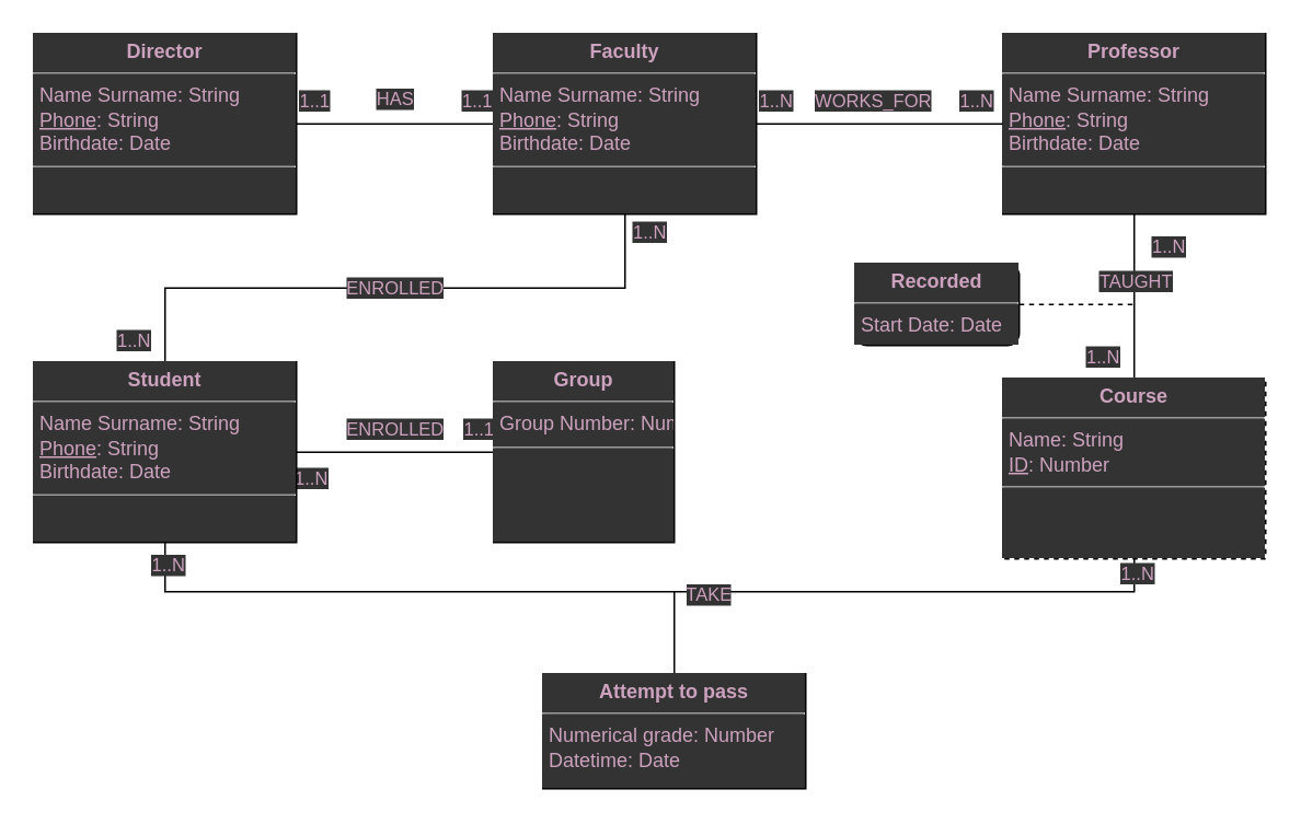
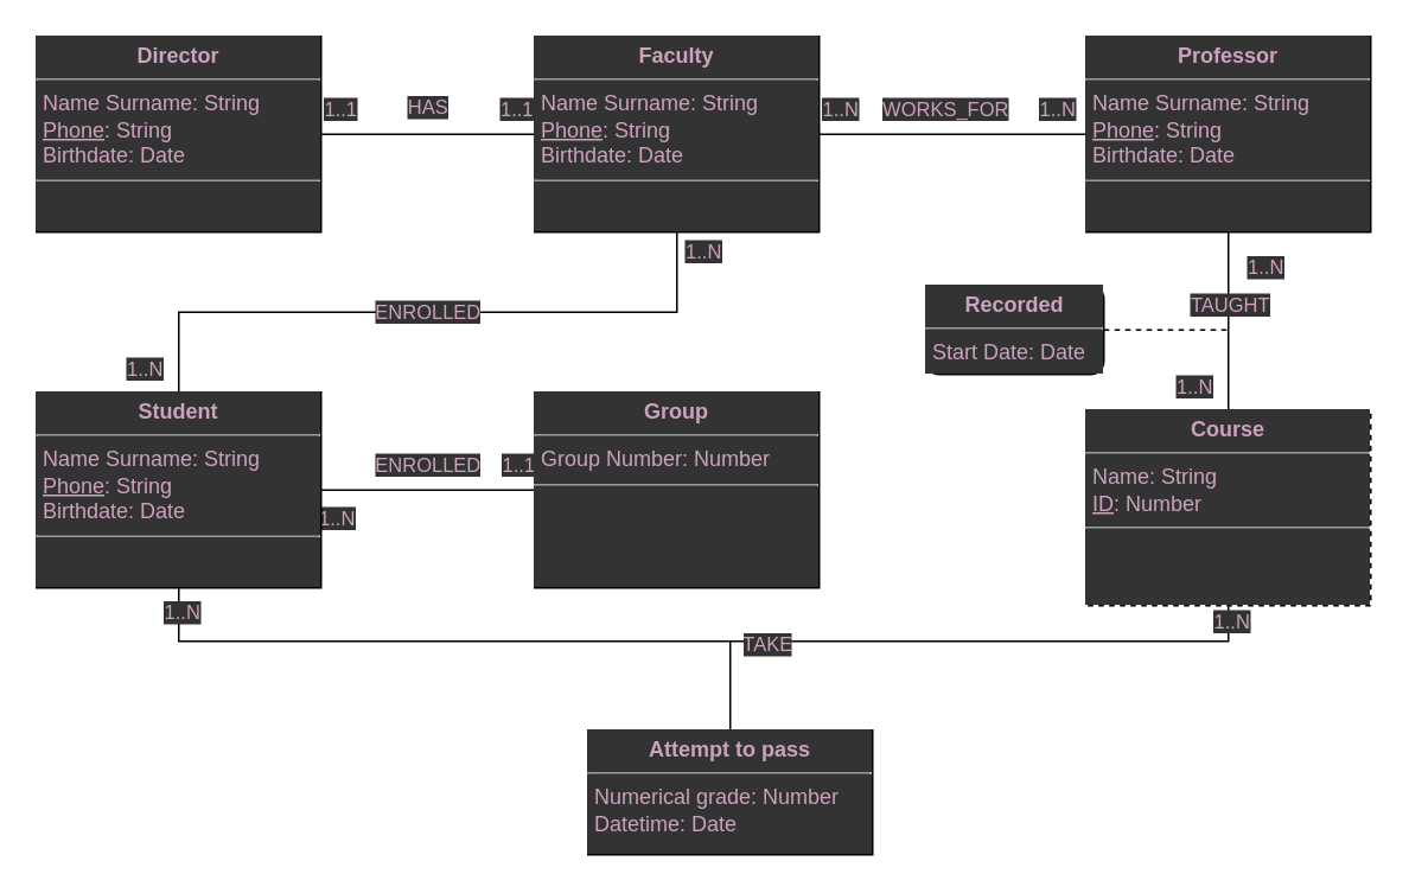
- <mxCell id="29" value="&lt;p style=&quot;margin: 0px ; margin-top: 4px ; text-align: center&quot;&gt;&lt;b&gt;Group&lt;/b&gt;&lt;/p&gt;&lt;hr size=&quot;1&quot;&gt;&lt;p style=&quot;margin: 0px ; margin-left: 4px&quot;&gt;Group Number: Number&lt;/p&gt;&lt;hr size=&quot;1&quot;&gt;&lt;p style=&quot;margin: 0px ; margin-left: 4px&quot;&gt;&lt;br&gt;&lt;/p&gt;" style="verticalAlign=top;align=left;overflow=fill;fontSize=12;fontFamily=Helvetica;html=1;fontColor=#CDA2BE;labelBackgroundColor=#333333;" vertex="1" parent="1"><mxGeometry x="300" y="220" width="110" height="110" as="geometry" /></mxCell>
+ <mxCell id="29" value="&lt;p style=&quot;margin: 0px ; margin-top: 4px ; text-align: center&quot;&gt;&lt;b&gt;Group&lt;/b&gt;&lt;/p&gt;&lt;hr size=&quot;1&quot;&gt;&lt;p style=&quot;margin: 0px ; margin-left: 4px&quot;&gt;Group Number: Number&lt;/p&gt;&lt;hr size=&quot;1&quot;&gt;&lt;p style=&quot;margin: 0px ; margin-left: 4px&quot;&gt;&lt;br&gt;&lt;/p&gt;" style="verticalAlign=top;align=left;overflow=fill;fontSize=12;fontFamily=Helvetica;html=1;fontColor=#CDA2BE;labelBackgroundColor=#333333;" vertex="1" parent="1"><mxGeometry x="300" y="220" width="160" height="110" as="geometry" /></mxCell>
